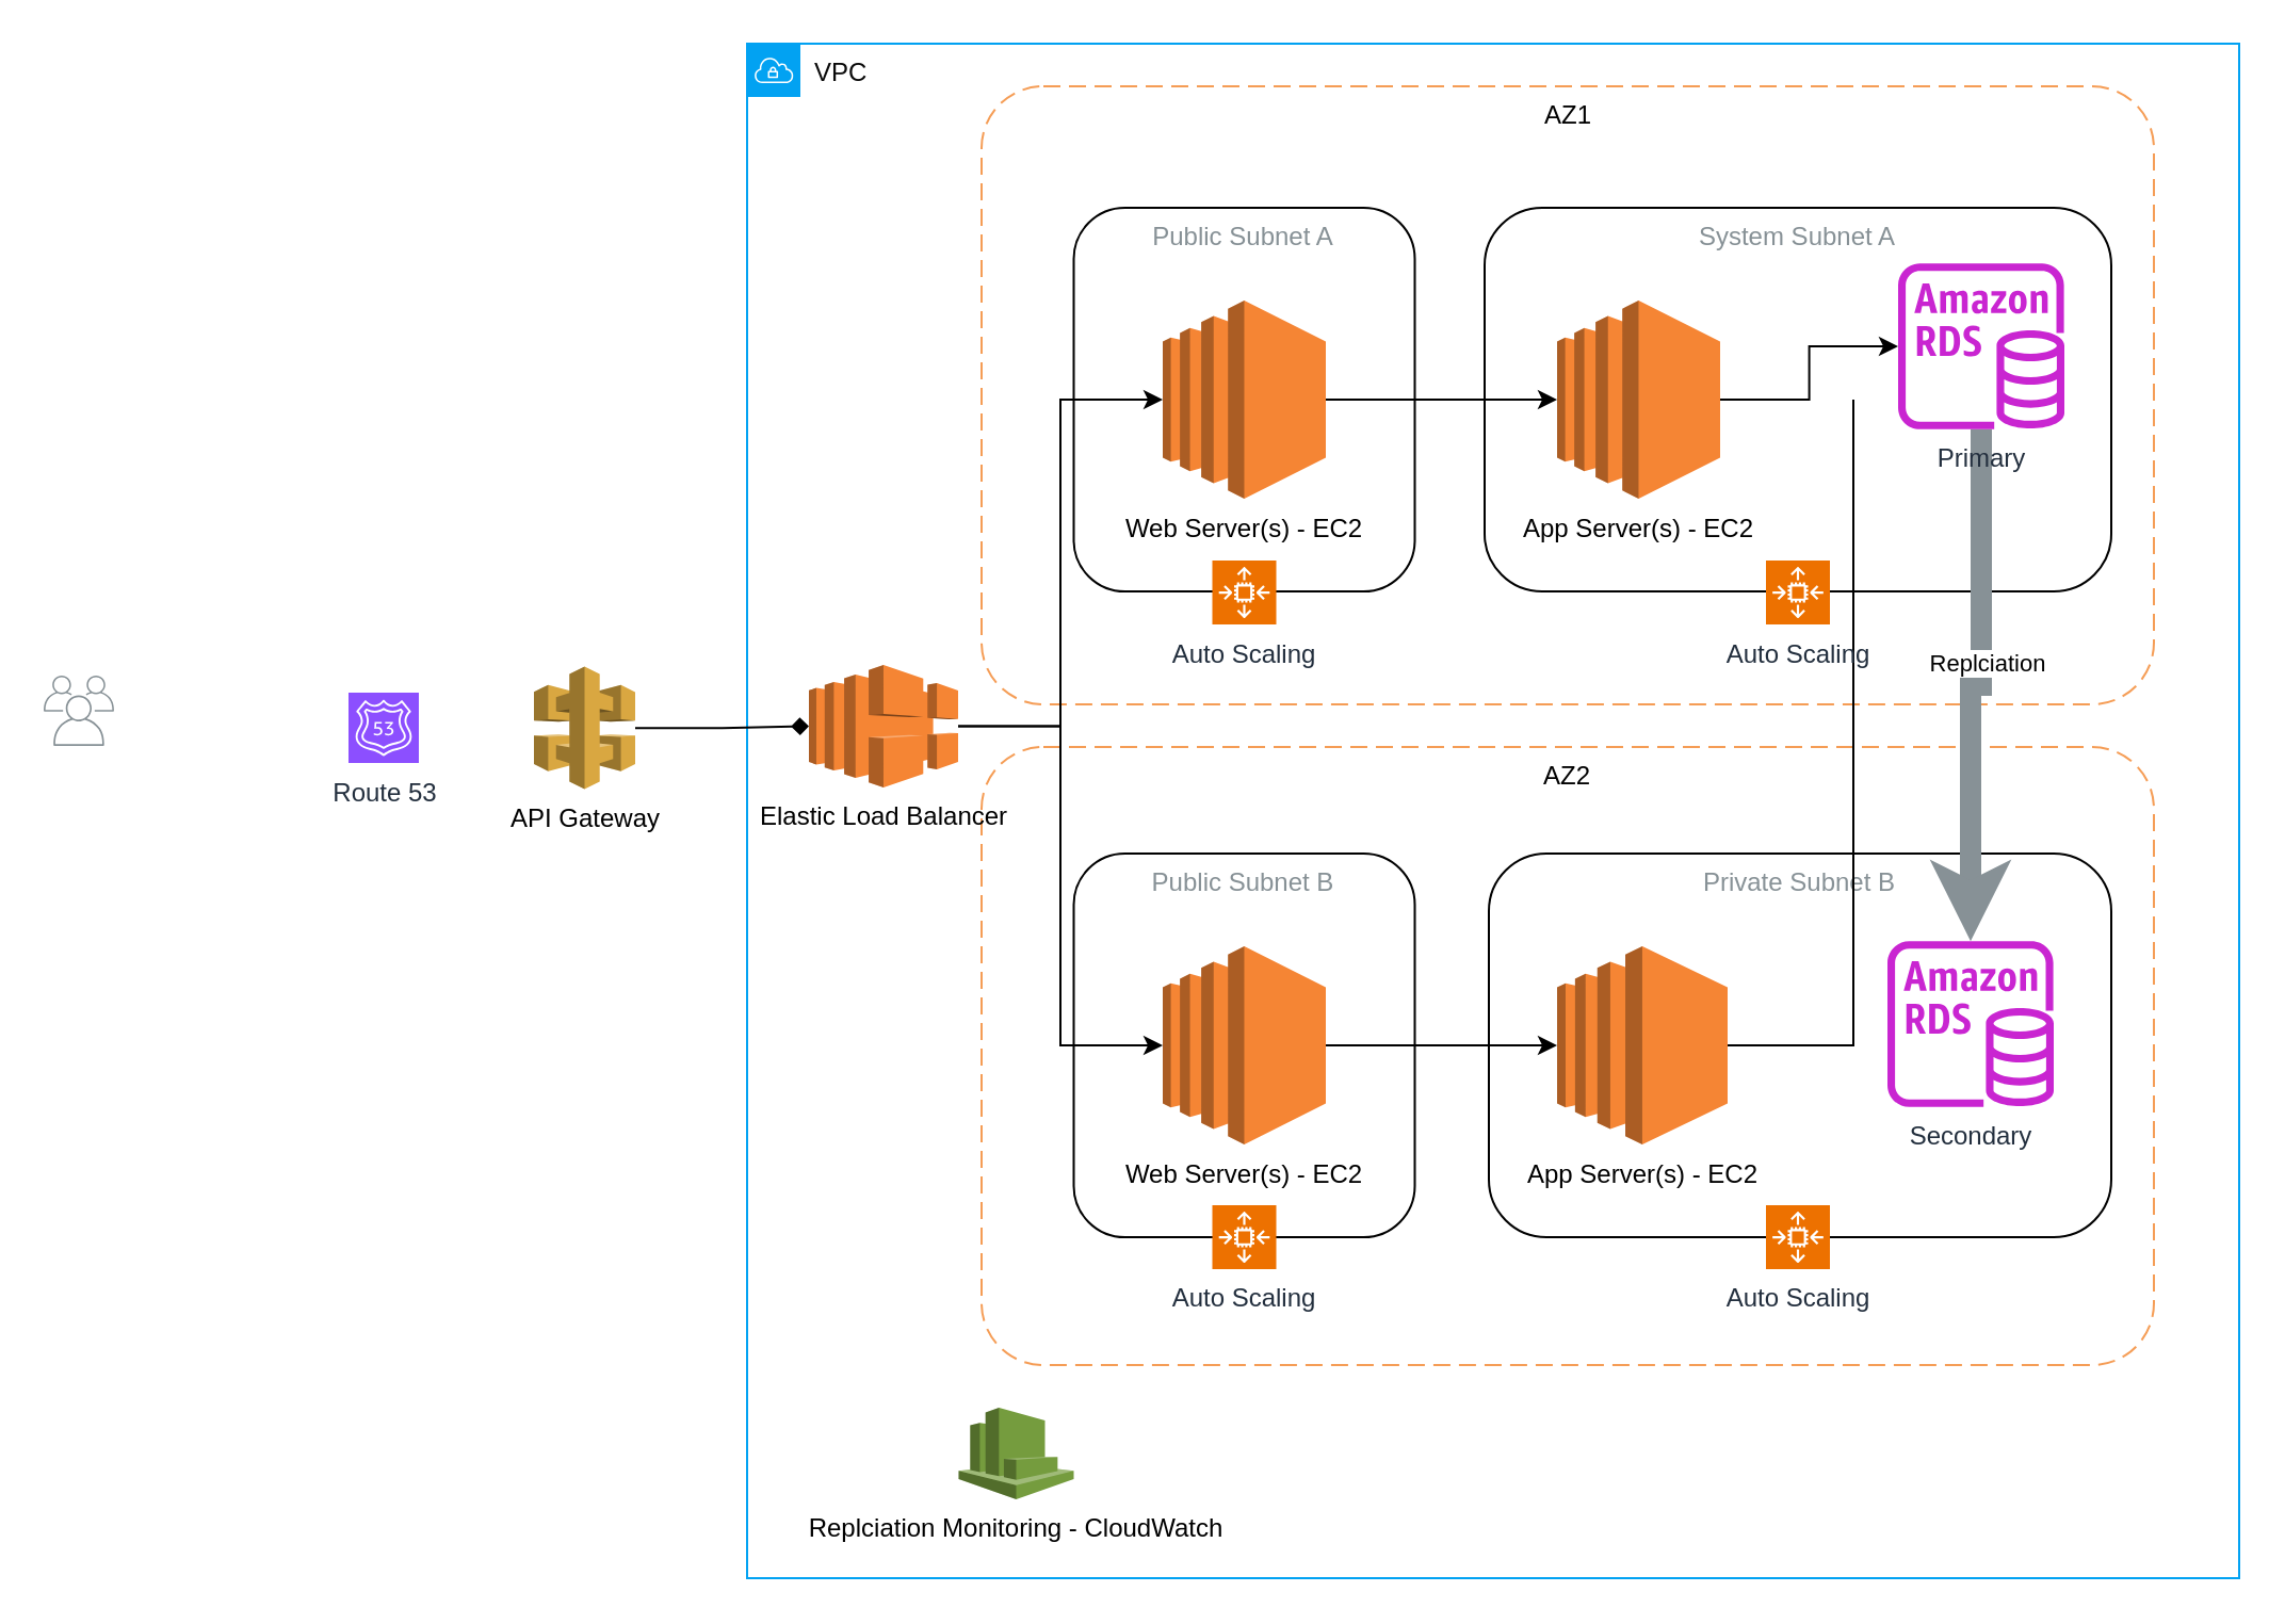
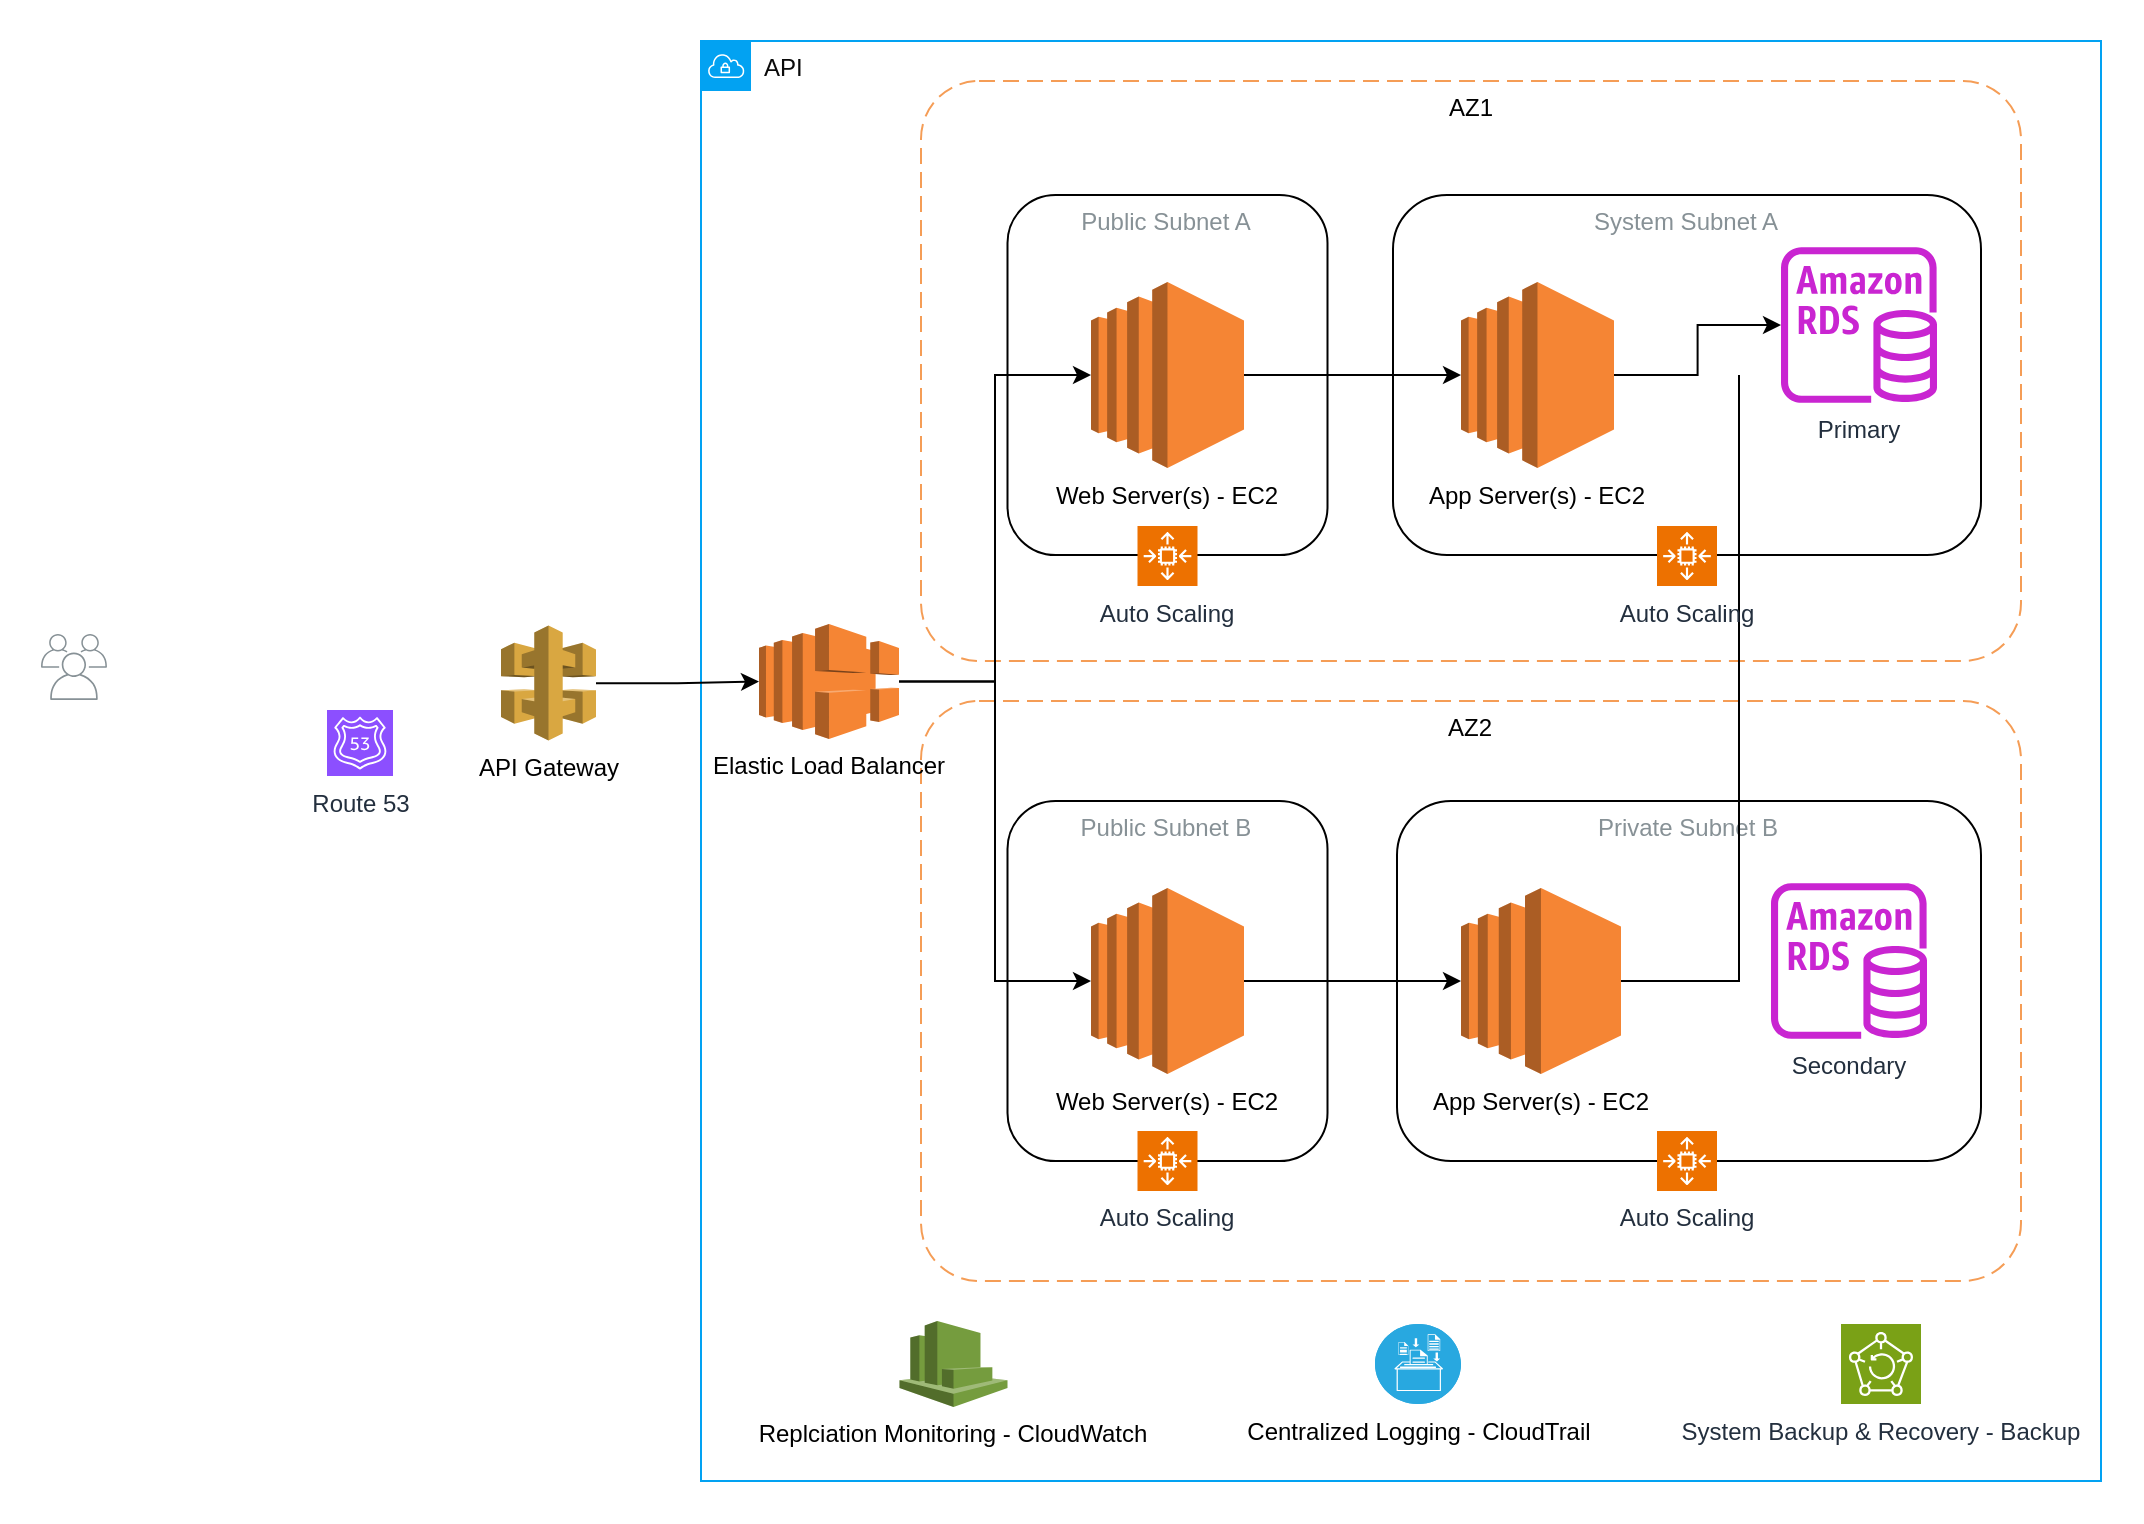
- <mxCell id="5" value="&lt;font color=&quot;#0a0a0a&quot;&gt;VPC&lt;/font&gt;" style="sketch=0;outlineConnect=0;gradientColor=none;html=1;whiteSpace=wrap;fontSize=12;fontStyle=0;shape=mxgraph.aws4.group;grIcon=mxgraph.aws4.group_vpc;strokeColor=#02a2f2;fillColor=none;verticalAlign=top;align=left;spacingLeft=30;fontColor=#879196;dashed=0;" vertex="1" parent="1"><mxGeometry x="350" y="20" width="700" height="720" as="geometry" /></mxCell>
+ <mxCell id="5" value="&lt;font color=&quot;#0a0a0a&quot;&gt;API&lt;/font&gt;" style="sketch=0;outlineConnect=0;gradientColor=none;html=1;whiteSpace=wrap;fontSize=12;fontStyle=0;shape=mxgraph.aws4.group;grIcon=mxgraph.aws4.group_vpc;strokeColor=#02a2f2;fillColor=none;verticalAlign=top;align=left;spacingLeft=30;fontColor=#879196;dashed=0;" vertex="1" parent="1"><mxGeometry x="350" y="20" width="700" height="720" as="geometry" /></mxCell>
- <mxCell id="10" value="" style="edgeStyle=orthogonalEdgeStyle;rounded=0;orthogonalLoop=1;jettySize=auto;html=1;strokeWidth=10;fontColor=#879196;strokeColor=#879196;labelBackgroundColor=#879196;endArrow=classic;endFill=1;" edge="1" parent="1" source="30" target="12"><mxGeometry relative="1" as="geometry" /></mxCell>
- <mxCell id="11" value="Replciation" style="edgeLabel;html=1;align=center;verticalAlign=middle;resizable=0;points=[];" connectable="0" vertex="1" parent="10"><mxGeometry x="-0.102" y="2" relative="1" as="geometry"><mxPoint as="offset" /></mxGeometry></mxCell>
- <mxCell id="28" style="edgeStyle=orthogonalEdgeStyle;rounded=0;orthogonalLoop=1;jettySize=auto;html=1;entryX=0;entryY=0.5;entryDx=0;entryDy=0;entryPerimeter=0;endArrow=diamond;" edge="1" parent="1" source="26" target="8"><mxGeometry relative="1" as="geometry"><mxPoint x="310" y="340" as="sourcePoint" /></mxGeometry></mxCell>
+ <mxCell id="28" style="edgeStyle=orthogonalEdgeStyle;rounded=0;orthogonalLoop=1;jettySize=auto;html=1;entryX=0;entryY=0.5;entryDx=0;entryDy=0;entryPerimeter=0;" edge="1" parent="1" source="26" target="8"><mxGeometry relative="1" as="geometry"><mxPoint x="310" y="340" as="sourcePoint" /></mxGeometry></mxCell>
- <mxCell id="27" value="Route 53" style="sketch=0;points=[[0,0,0],[0.25,0,0],[0.5,0,0],[0.75,0,0],[1,0,0],[0,1,0],[0.25,1,0],[0.5,1,0],[0.75,1,0],[1,1,0],[0,0.25,0],[0,0.5,0],[0,0.75,0],[1,0.25,0],[1,0.5,0],[1,0.75,0]];outlineConnect=0;fontColor=#232F3E;fillColor=#8C4FFF;strokeColor=#ffffff;dashed=0;verticalLabelPosition=bottom;verticalAlign=top;align=center;html=1;fontSize=12;fontStyle=0;aspect=fixed;shape=mxgraph.aws4.resourceIcon;resIcon=mxgraph.aws4.route_53;" vertex="1" parent="1"><mxGeometry x="163" y="324.5" width="33" height="33" as="geometry" /></mxCell>
+ <mxCell id="27" value="Route 53" style="sketch=0;points=[[0,0,0],[0.25,0,0],[0.5,0,0],[0.75,0,0],[1,0,0],[0,1,0],[0.25,1,0],[0.5,1,0],[0.75,1,0],[1,1,0],[0,0.25,0],[0,0.5,0],[0,0.75,0],[1,0.25,0],[1,0.5,0],[1,0.75,0]];outlineConnect=0;fontColor=#232F3E;fillColor=#8C4FFF;strokeColor=#ffffff;dashed=0;verticalLabelPosition=bottom;verticalAlign=top;align=center;html=1;fontSize=12;fontStyle=0;aspect=fixed;shape=mxgraph.aws4.resourceIcon;resIcon=mxgraph.aws4.route_53;" vertex="1" parent="1"><mxGeometry x="163" y="354.5" width="33" height="33" as="geometry" /></mxCell>
+ <mxCell id="33" value="Centralized Logging - CloudTrail" style="fillColor=#28A8E0;verticalLabelPosition=bottom;sketch=0;html=1;strokeColor=#ffffff;verticalAlign=top;align=center;points=[[0.145,0.145,0],[0.5,0,0],[0.855,0.145,0],[1,0.5,0],[0.855,0.855,0],[0.5,1,0],[0.145,0.855,0],[0,0.5,0]];pointerEvents=1;shape=mxgraph.cisco_safe.compositeIcon;bgIcon=ellipse;resIcon=mxgraph.cisco_safe.capability.logging_reporting;" vertex="1" parent="1"><mxGeometry x="687" y="661.5" width="43" height="40" as="geometry" /></mxCell>
+ <mxCell id="34" value="System Backup &amp;amp; Recovery - Backup" style="sketch=0;points=[[0,0,0],[0.25,0,0],[0.5,0,0],[0.75,0,0],[1,0,0],[0,1,0],[0.25,1,0],[0.5,1,0],[0.75,1,0],[1,1,0],[0,0.25,0],[0,0.5,0],[0,0.75,0],[1,0.25,0],[1,0.5,0],[1,0.75,0]];outlineConnect=0;fontColor=#232F3E;fillColor=#7AA116;strokeColor=#ffffff;dashed=0;verticalLabelPosition=bottom;verticalAlign=top;align=center;html=1;fontSize=12;fontStyle=0;aspect=fixed;shape=mxgraph.aws4.resourceIcon;resIcon=mxgraph.aws4.backup;" vertex="1" parent="1"><mxGeometry x="920" y="661.5" width="40" height="40" as="geometry" /></mxCell>
